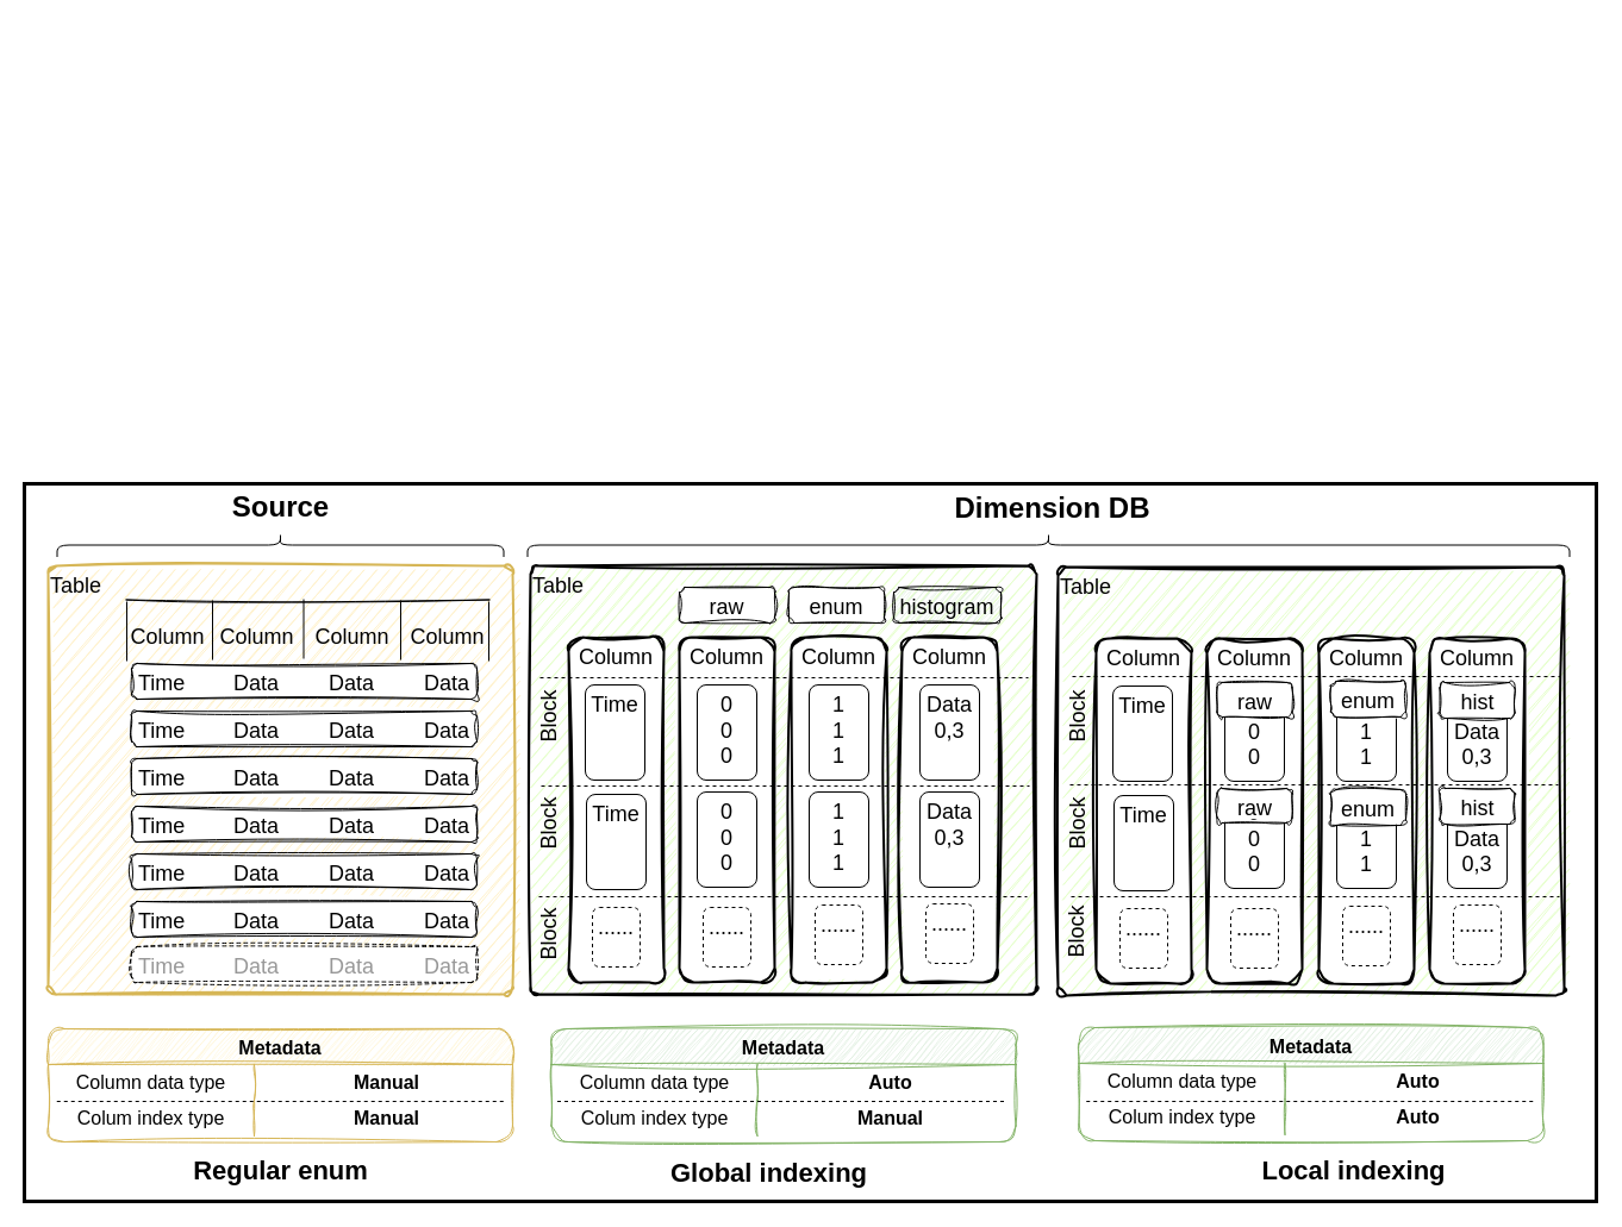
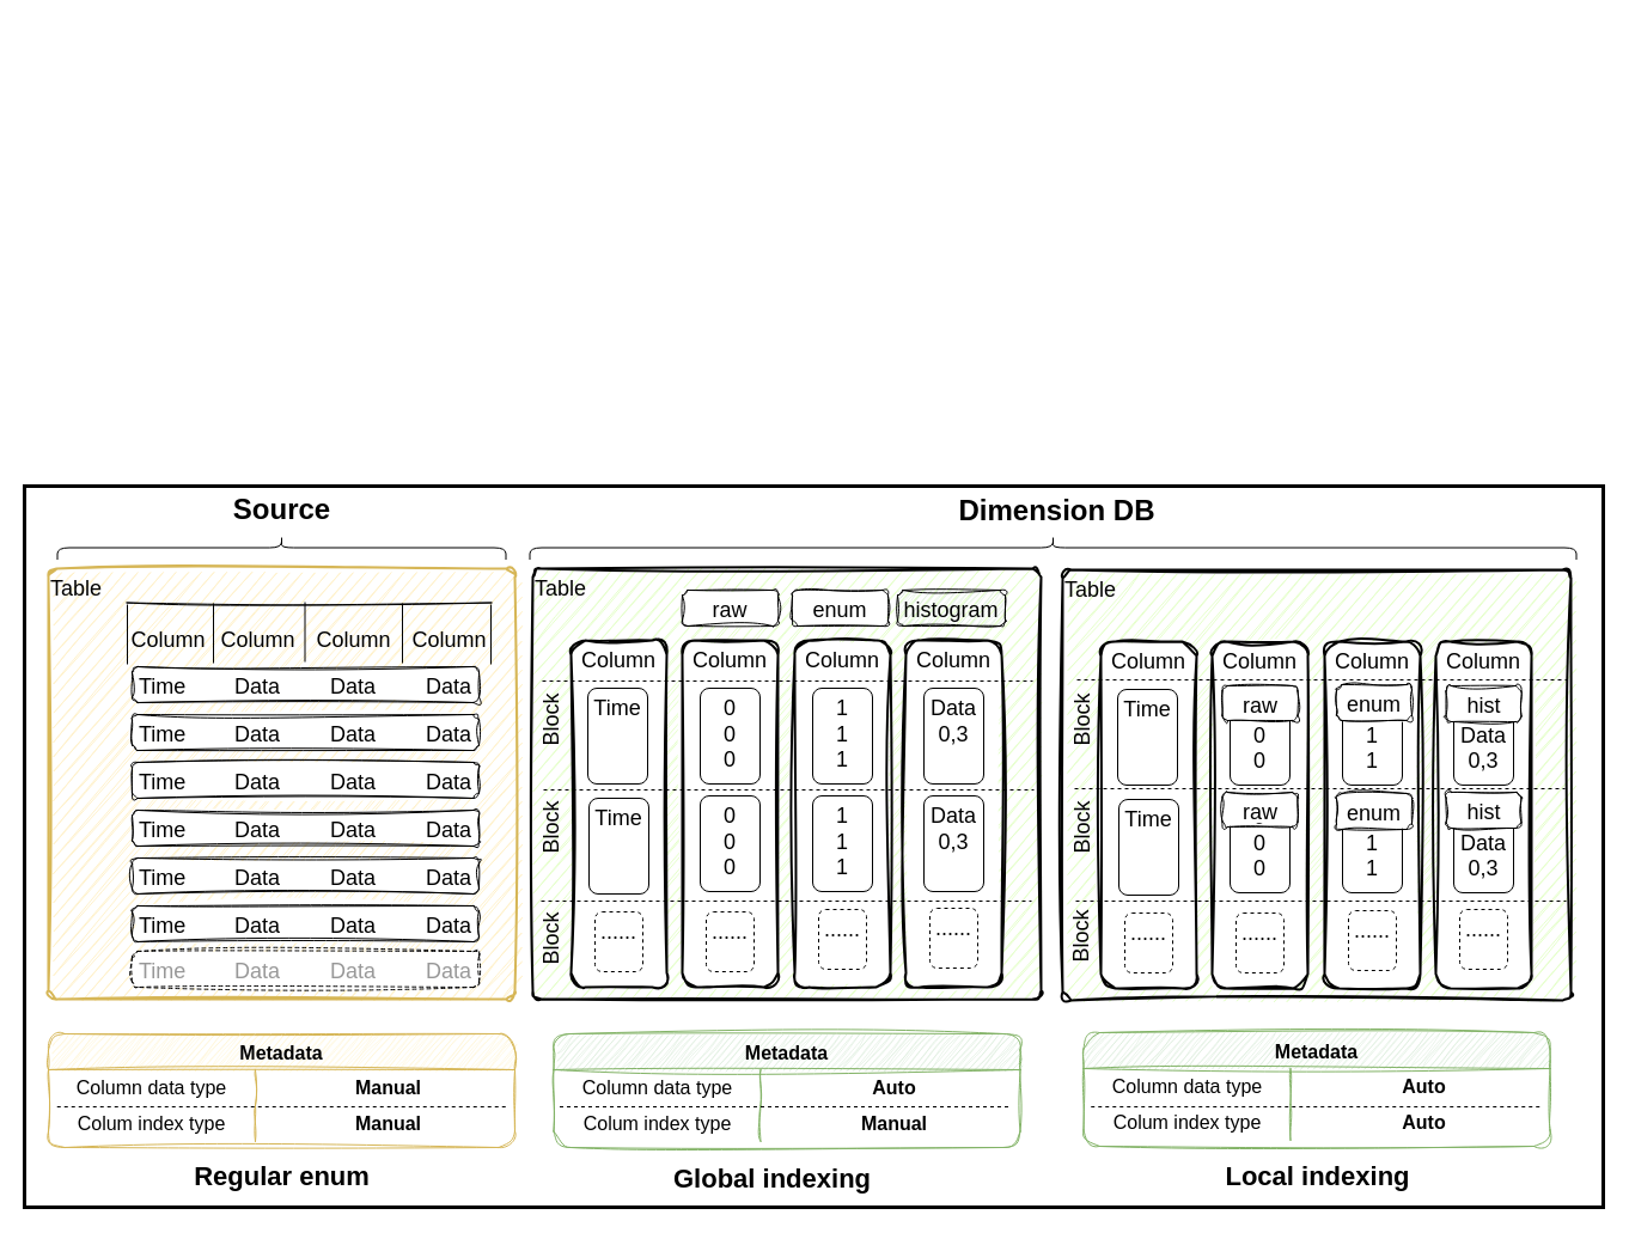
- <mxCell id="71" value="Local indexing" style="text;html=1;align=center;verticalAlign=middle;resizable=0;points=[];autosize=1;strokeColor=none;fillColor=none;fontSize=22;fontStyle=1" vertex="1" parent="1"><mxGeometry x="1045.5" y="964" width="180" height="40" as="geometry" /></mxCell>
+ <mxCell id="71" value="Local indexing" style="text;html=1;align=center;verticalAlign=middle;resizable=0;points=[];autosize=1;strokeColor=none;fillColor=none;fontSize=22;fontStyle=1" vertex="1" parent="1"><mxGeometry x="1010.5" y="964" width="180" height="40" as="geometry" /></mxCell>
